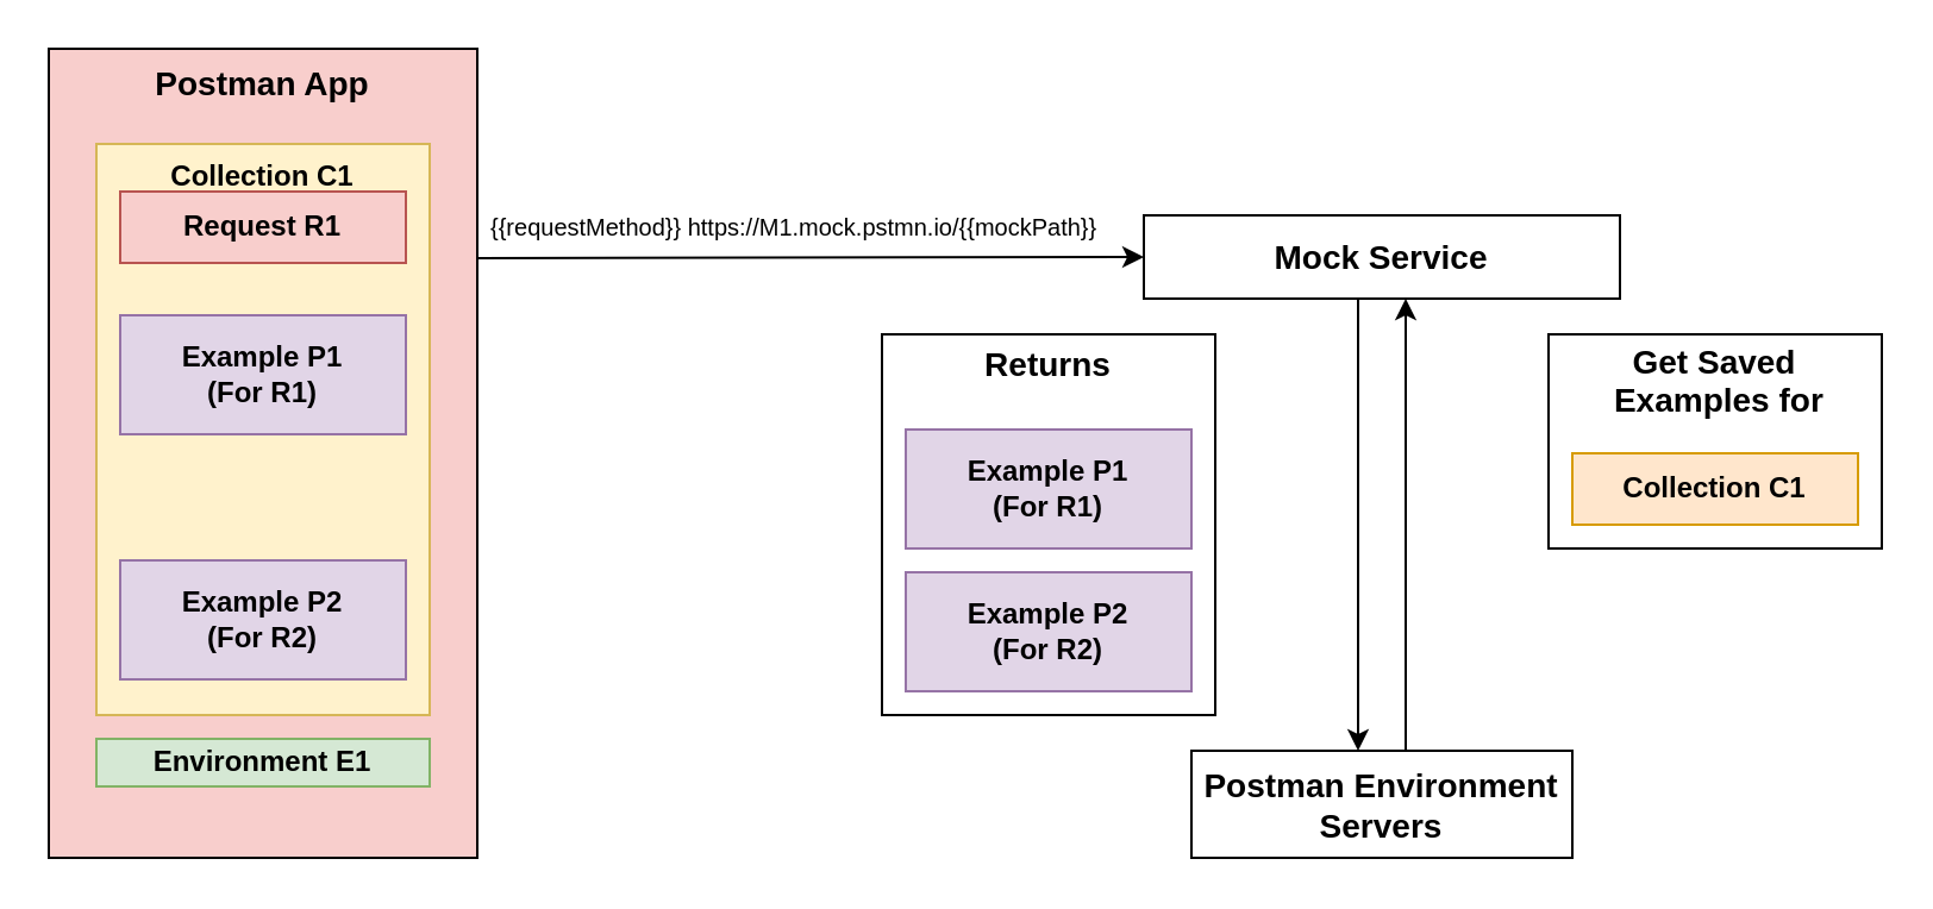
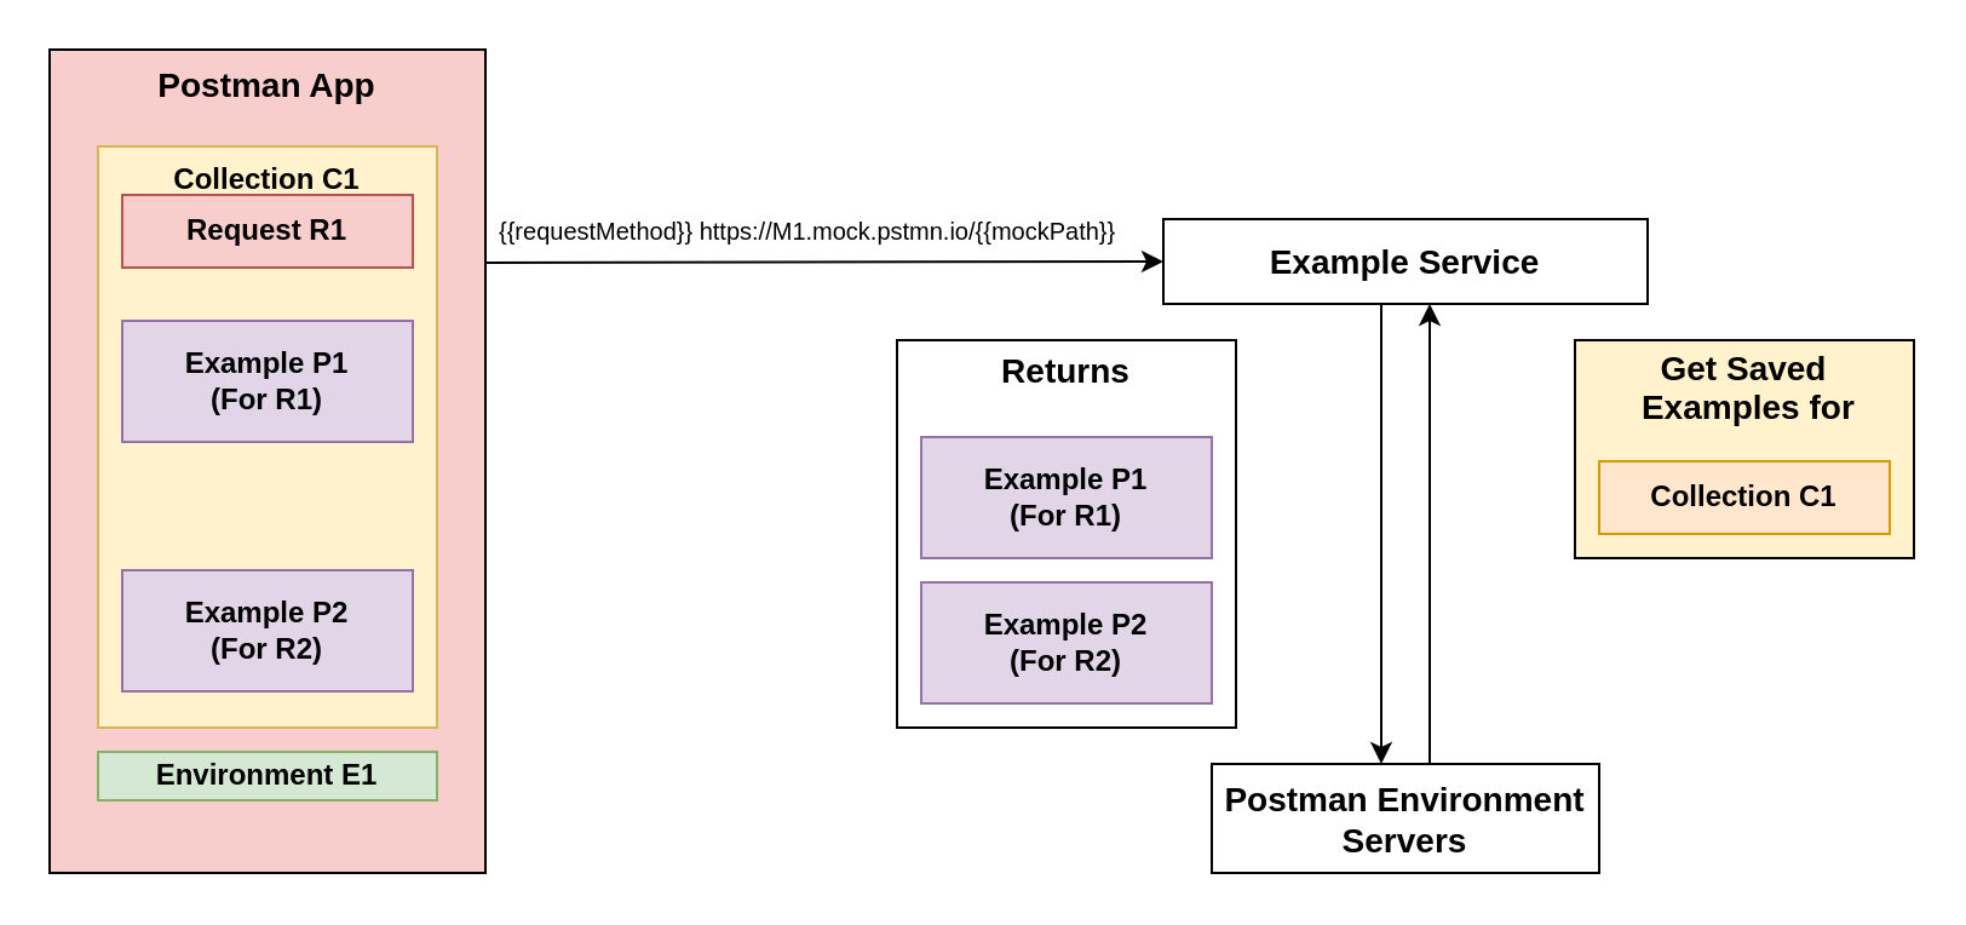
- <mxCell id="9" value="&lt;font style=&quot;font-size: 14px&quot;&gt;&lt;b&gt;Mock Service&lt;/b&gt;&lt;/font&gt;" style="rounded=0;whiteSpace=wrap;html=1;glass=0;labelBackgroundColor=none;gradientColor=none;verticalAlign=middle;align=center;" parent="1" vertex="1"><mxGeometry x="480" y="90" width="200" height="35" as="geometry" /></mxCell>
+ <mxCell id="9" value="&lt;font style=&quot;font-size: 14px&quot;&gt;&lt;b&gt;Example Service&lt;/b&gt;&lt;/font&gt;" style="rounded=0;whiteSpace=wrap;html=1;glass=0;labelBackgroundColor=none;gradientColor=none;verticalAlign=middle;align=center;" parent="1" vertex="1"><mxGeometry x="480" y="90" width="200" height="35" as="geometry" /></mxCell>
- <mxCell id="18" value="&lt;font style=&quot;font-size: 14px&quot;&gt;&lt;b&gt;Get Saved&lt;br&gt;&amp;nbsp;Examples for&lt;br&gt;&lt;br&gt;&lt;br&gt;&lt;br&gt;&lt;/b&gt;&lt;/font&gt;" style="rounded=0;whiteSpace=wrap;html=1;hachureGap=4;pointerEvents=0;" parent="17" vertex="1"><mxGeometry width="140" height="90" as="geometry" /></mxCell>
+ <mxCell id="18" value="&lt;font style=&quot;font-size: 14px&quot;&gt;&lt;b&gt;Get Saved&lt;br&gt;&amp;nbsp;Examples for&lt;br&gt;&lt;br&gt;&lt;br&gt;&lt;br&gt;&lt;/b&gt;&lt;/font&gt;" style="rounded=0;whiteSpace=wrap;html=1;hachureGap=4;pointerEvents=0;fillColor=#fff2cc;" parent="17" vertex="1"><mxGeometry width="140" height="90" as="geometry" /></mxCell>
